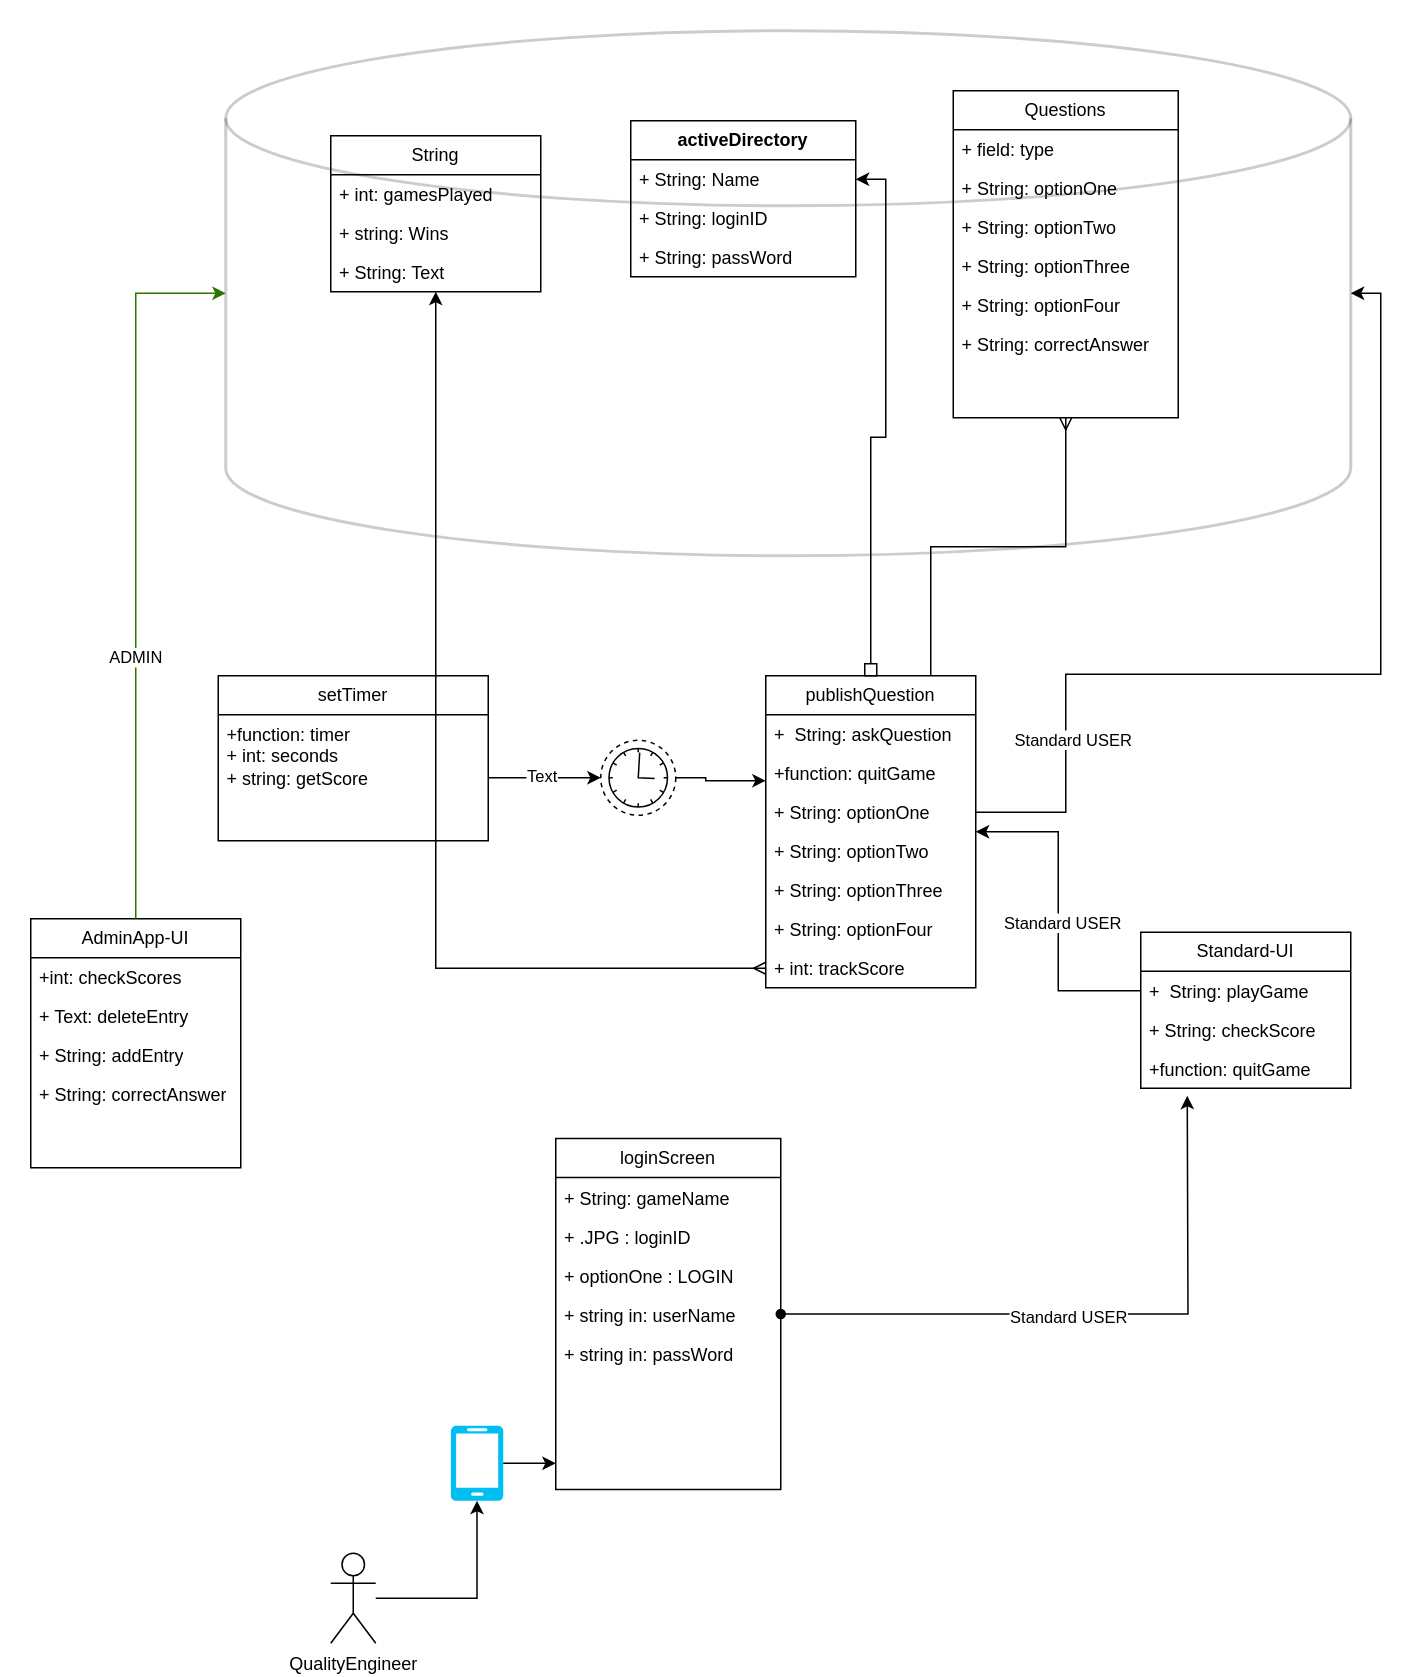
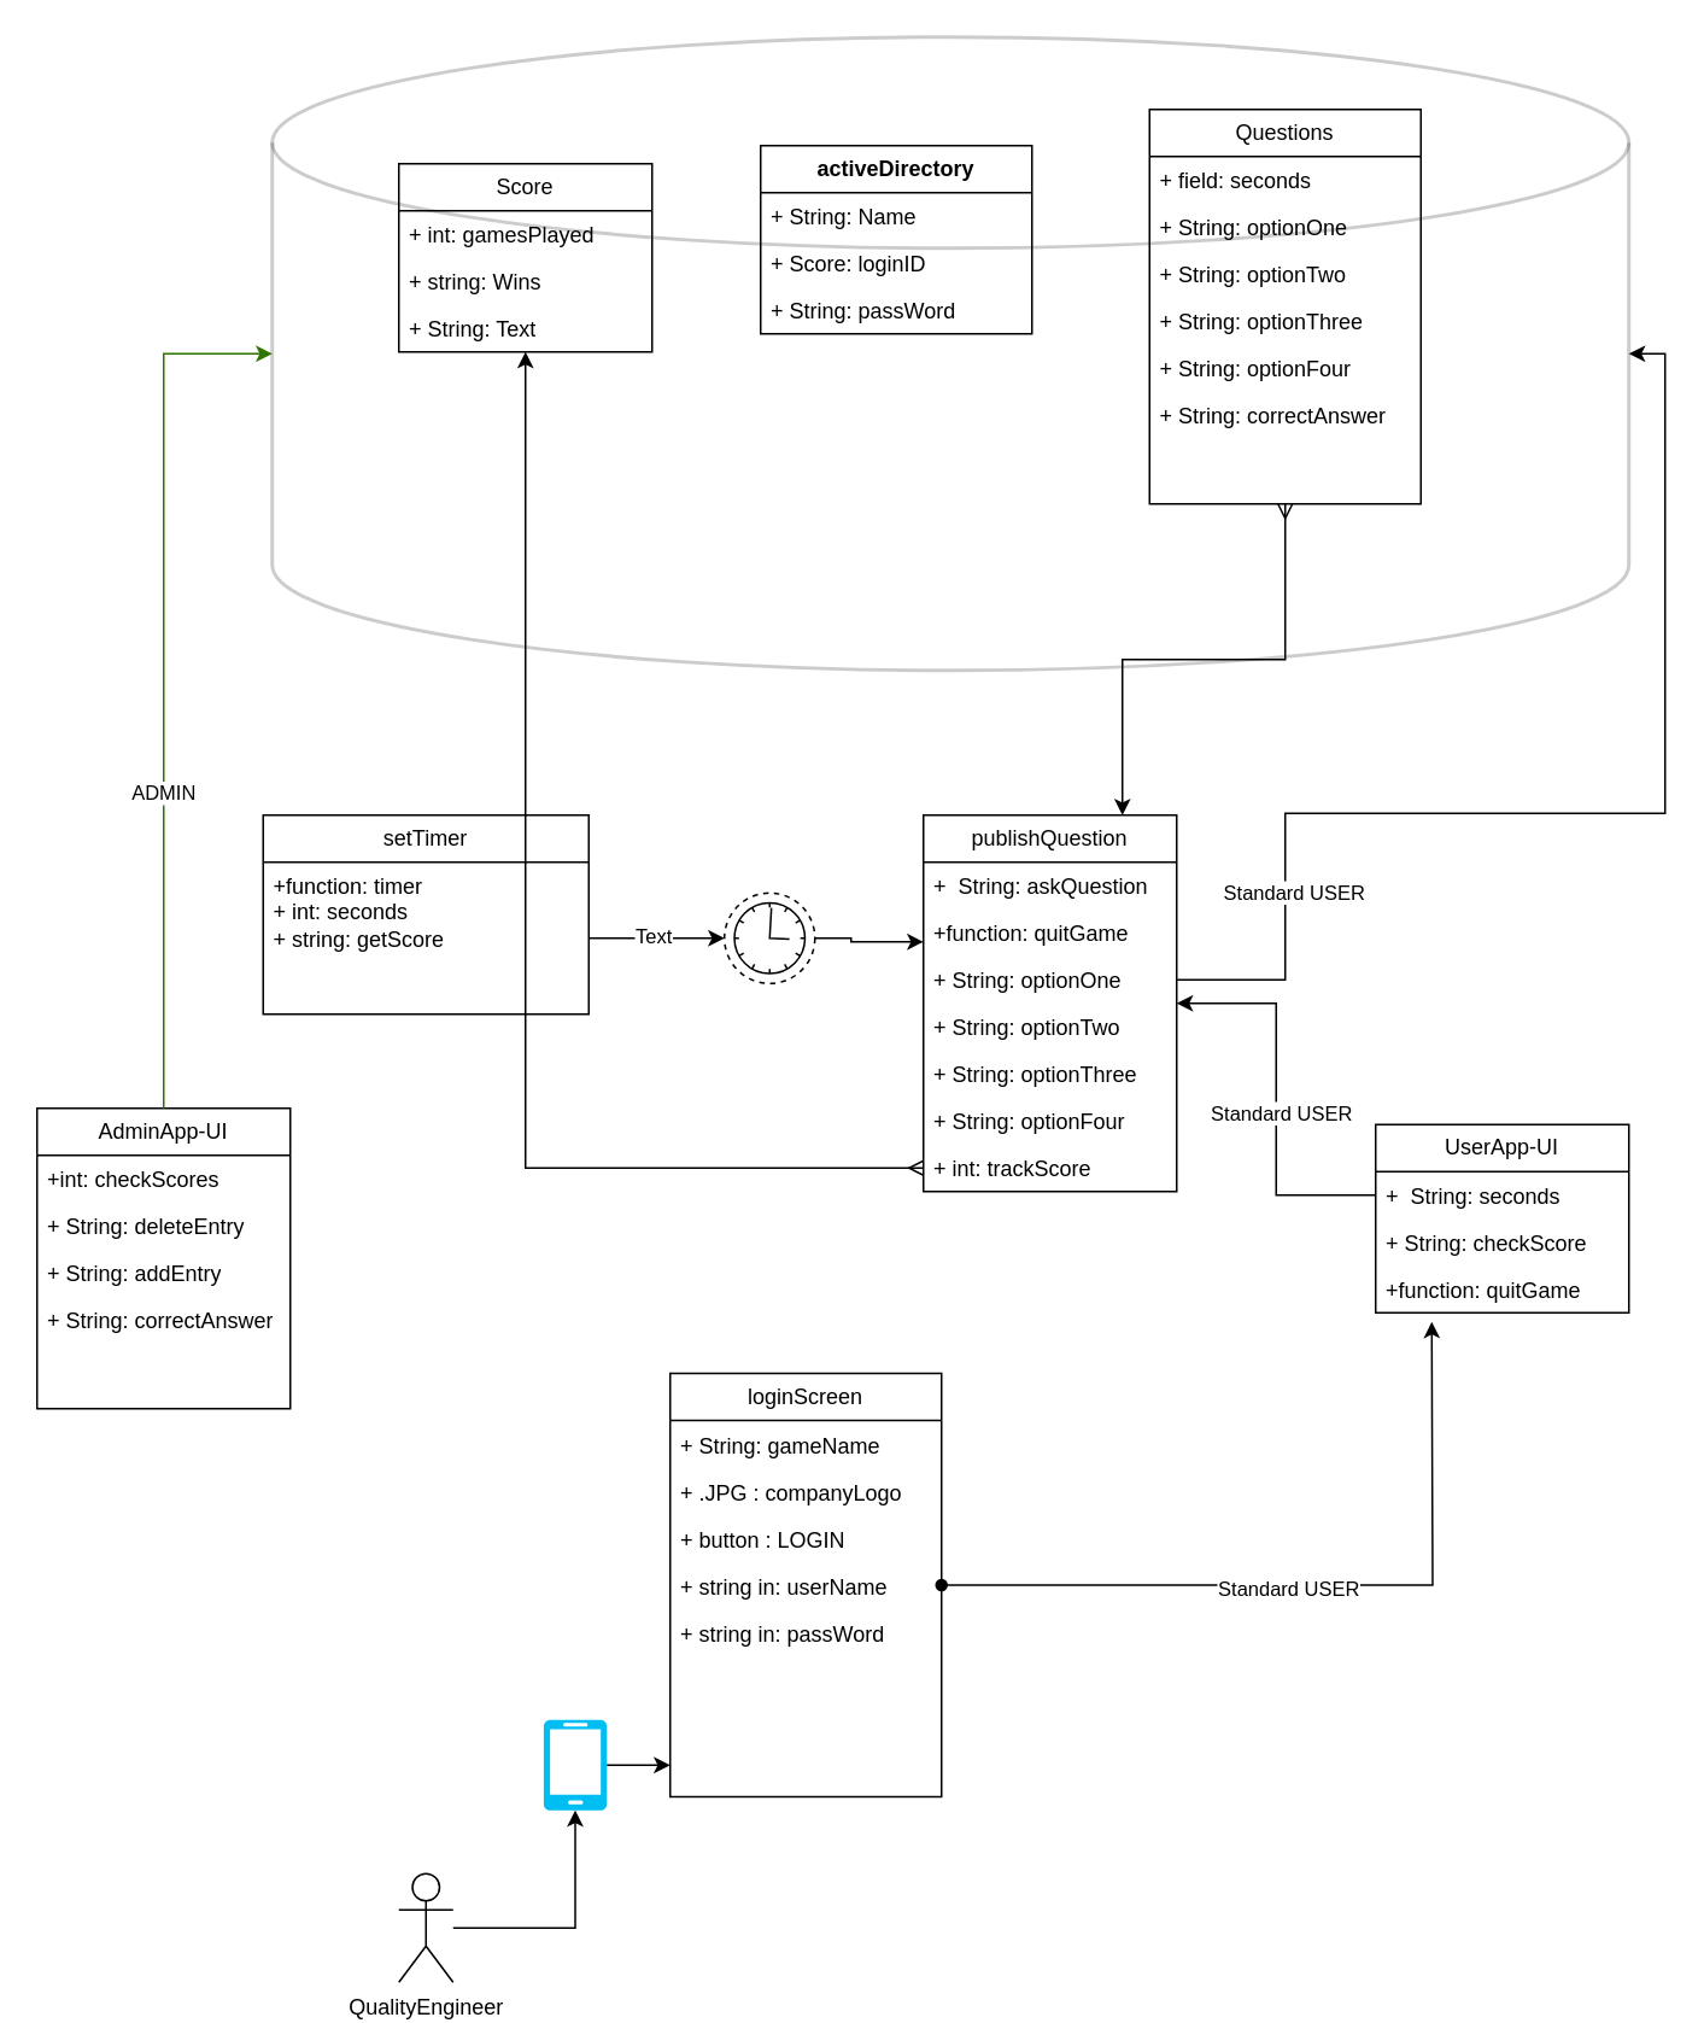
- <mxCell id="5" value="+ field: type" style="text;strokeColor=none;fillColor=none;align=left;verticalAlign=top;spacingLeft=4;spacingRight=4;overflow=hidden;rotatable=0;points=[[0,0.5],[1,0.5]];portConstraint=eastwest;whiteSpace=wrap;html=1;" vertex="1" parent="4"><mxGeometry y="26" width="150" height="26" as="geometry" /></mxCell>
+ <mxCell id="5" value="+ field: seconds" style="text;strokeColor=none;fillColor=none;align=left;verticalAlign=top;spacingLeft=4;spacingRight=4;overflow=hidden;rotatable=0;points=[[0,0.5],[1,0.5]];portConstraint=eastwest;whiteSpace=wrap;html=1;" vertex="1" parent="4"><mxGeometry y="26" width="150" height="26" as="geometry" /></mxCell>
- <mxCell id="11" value="String" style="swimlane;fontStyle=0;childLayout=stackLayout;horizontal=1;startSize=26;fillColor=none;horizontalStack=0;resizeParent=1;resizeParentMax=0;resizeLast=0;collapsible=1;marginBottom=0;whiteSpace=wrap;html=1;" vertex="1" parent="1"><mxGeometry x="220" y="90" width="140" height="104" as="geometry" /></mxCell>
+ <mxCell id="11" value="Score" style="swimlane;fontStyle=0;childLayout=stackLayout;horizontal=1;startSize=26;fillColor=none;horizontalStack=0;resizeParent=1;resizeParentMax=0;resizeLast=0;collapsible=1;marginBottom=0;whiteSpace=wrap;html=1;" vertex="1" parent="1"><mxGeometry x="220" y="90" width="140" height="104" as="geometry" /></mxCell>
- <mxCell id="59" value="+ String: loginID" style="text;strokeColor=none;fillColor=none;align=left;verticalAlign=top;spacingLeft=4;spacingRight=4;overflow=hidden;rotatable=0;points=[[0,0.5],[1,0.5]];portConstraint=eastwest;whiteSpace=wrap;html=1;" vertex="1" parent="57"><mxGeometry y="52" width="150" height="26" as="geometry" /></mxCell>
+ <mxCell id="59" value="+ Score: loginID" style="text;strokeColor=none;fillColor=none;align=left;verticalAlign=top;spacingLeft=4;spacingRight=4;overflow=hidden;rotatable=0;points=[[0,0.5],[1,0.5]];portConstraint=eastwest;whiteSpace=wrap;html=1;" vertex="1" parent="57"><mxGeometry y="52" width="150" height="26" as="geometry" /></mxCell>
- <mxCell id="36" style="edgeStyle=orthogonalEdgeStyle;rounded=0;orthogonalLoop=1;jettySize=auto;html=1;startArrow=box;startFill=0;" edge="1" parent="1" source="37" target="58"><mxGeometry relative="1" as="geometry" /></mxCell>
- <mxCell id="61" style="edgeStyle=orthogonalEdgeStyle;rounded=0;orthogonalLoop=1;jettySize=auto;html=1;startArrow=ERmany;startFill=0;endArrow=none;" edge="1" parent="1" source="4" target="37"><mxGeometry relative="1" as="geometry"><Array as="points"><mxPoint x="710" y="364" /><mxPoint x="620" y="364" /></Array></mxGeometry></mxCell>
+ <mxCell id="61" style="edgeStyle=orthogonalEdgeStyle;rounded=0;orthogonalLoop=1;jettySize=auto;html=1;startArrow=ERmany;startFill=0;" edge="1" parent="1" source="4" target="37"><mxGeometry relative="1" as="geometry"><Array as="points"><mxPoint x="710" y="364" /><mxPoint x="620" y="364" /></Array></mxGeometry></mxCell>
- <mxCell id="30" value="Standard-UI" style="swimlane;fontStyle=0;childLayout=stackLayout;horizontal=1;startSize=26;fillColor=none;horizontalStack=0;resizeParent=1;resizeParentMax=0;resizeLast=0;collapsible=1;marginBottom=0;whiteSpace=wrap;html=1;" vertex="1" parent="1"><mxGeometry x="760" y="621" width="140" height="104" as="geometry" /></mxCell>
+ <mxCell id="30" value="UserApp-UI" style="swimlane;fontStyle=0;childLayout=stackLayout;horizontal=1;startSize=26;fillColor=none;horizontalStack=0;resizeParent=1;resizeParentMax=0;resizeLast=0;collapsible=1;marginBottom=0;whiteSpace=wrap;html=1;" vertex="1" parent="1"><mxGeometry x="760" y="621" width="140" height="104" as="geometry" /></mxCell>
- <mxCell id="31" value="+&amp;nbsp; String: playGame" style="text;strokeColor=none;fillColor=none;align=left;verticalAlign=top;spacingLeft=4;spacingRight=4;overflow=hidden;rotatable=0;points=[[0,0.5],[1,0.5]];portConstraint=eastwest;whiteSpace=wrap;html=1;" vertex="1" parent="30"><mxGeometry y="26" width="140" height="26" as="geometry" /></mxCell>
+ <mxCell id="31" value="+&amp;nbsp; String: seconds" style="text;strokeColor=none;fillColor=none;align=left;verticalAlign=top;spacingLeft=4;spacingRight=4;overflow=hidden;rotatable=0;points=[[0,0.5],[1,0.5]];portConstraint=eastwest;whiteSpace=wrap;html=1;" vertex="1" parent="30"><mxGeometry y="26" width="140" height="26" as="geometry" /></mxCell>
- <mxCell id="27" value="+ Text: deleteEntry" style="text;strokeColor=none;fillColor=none;align=left;verticalAlign=top;spacingLeft=4;spacingRight=4;overflow=hidden;rotatable=0;points=[[0,0.5],[1,0.5]];portConstraint=eastwest;whiteSpace=wrap;html=1;" vertex="1" parent="25"><mxGeometry y="52" width="140" height="26" as="geometry" /></mxCell>
+ <mxCell id="27" value="+ String: deleteEntry" style="text;strokeColor=none;fillColor=none;align=left;verticalAlign=top;spacingLeft=4;spacingRight=4;overflow=hidden;rotatable=0;points=[[0,0.5],[1,0.5]];portConstraint=eastwest;whiteSpace=wrap;html=1;" vertex="1" parent="25"><mxGeometry y="52" width="140" height="26" as="geometry" /></mxCell>
- <mxCell id="17" value="+ .JPG : loginID" style="text;strokeColor=none;fillColor=none;align=left;verticalAlign=top;spacingLeft=4;spacingRight=4;overflow=hidden;rotatable=0;points=[[0,0.5],[1,0.5]];portConstraint=eastwest;whiteSpace=wrap;html=1;" vertex="1" parent="15"><mxGeometry y="52" width="150" height="26" as="geometry" /></mxCell>
+ <mxCell id="17" value="+ .JPG : companyLogo" style="text;strokeColor=none;fillColor=none;align=left;verticalAlign=top;spacingLeft=4;spacingRight=4;overflow=hidden;rotatable=0;points=[[0,0.5],[1,0.5]];portConstraint=eastwest;whiteSpace=wrap;html=1;" vertex="1" parent="15"><mxGeometry y="52" width="150" height="26" as="geometry" /></mxCell>
- <mxCell id="18" value="+ optionOne : LOGIN" style="text;strokeColor=none;fillColor=none;align=left;verticalAlign=top;spacingLeft=4;spacingRight=4;overflow=hidden;rotatable=0;points=[[0,0.5],[1,0.5]];portConstraint=eastwest;whiteSpace=wrap;html=1;" vertex="1" parent="15"><mxGeometry y="78" width="150" height="26" as="geometry" /></mxCell>
+ <mxCell id="18" value="+ button : LOGIN" style="text;strokeColor=none;fillColor=none;align=left;verticalAlign=top;spacingLeft=4;spacingRight=4;overflow=hidden;rotatable=0;points=[[0,0.5],[1,0.5]];portConstraint=eastwest;whiteSpace=wrap;html=1;" vertex="1" parent="15"><mxGeometry y="78" width="150" height="26" as="geometry" /></mxCell>
